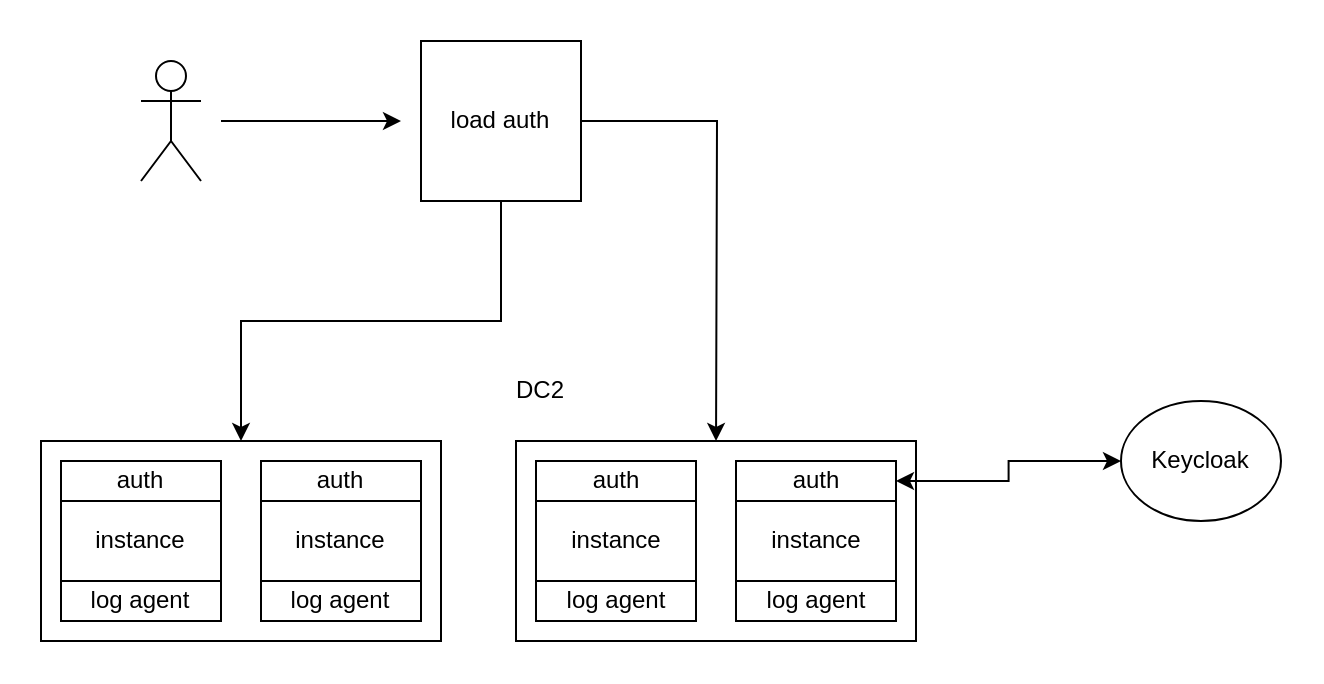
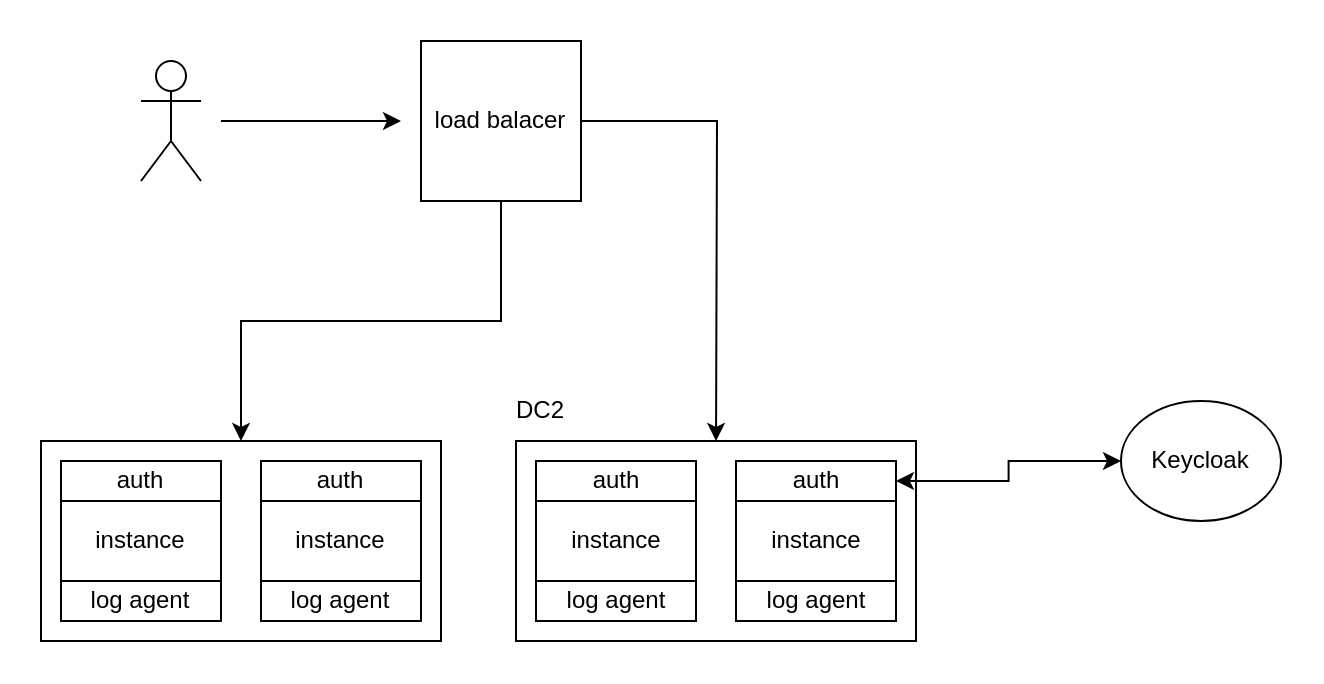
- <mxCell id="7" value="load auth" style="whiteSpace=wrap;html=1;aspect=fixed;" vertex="1" parent="1"><mxGeometry x="210" y="20" width="80" height="80" as="geometry" /></mxCell>
+ <mxCell id="7" value="load balacer" style="whiteSpace=wrap;html=1;aspect=fixed;" vertex="1" parent="1"><mxGeometry x="210" y="20" width="80" height="80" as="geometry" /></mxCell>
- <mxCell id="10" value="DC2" style="text;html=1;align=center;verticalAlign=middle;whiteSpace=wrap;rounded=0;" vertex="1" parent="1"><mxGeometry x="240" y="180" width="60" height="30" as="geometry" /></mxCell>
+ <mxCell id="10" value="DC2" style="text;html=1;align=center;verticalAlign=middle;whiteSpace=wrap;rounded=0;" vertex="1" parent="1"><mxGeometry x="240" y="190" width="60" height="30" as="geometry" /></mxCell>
